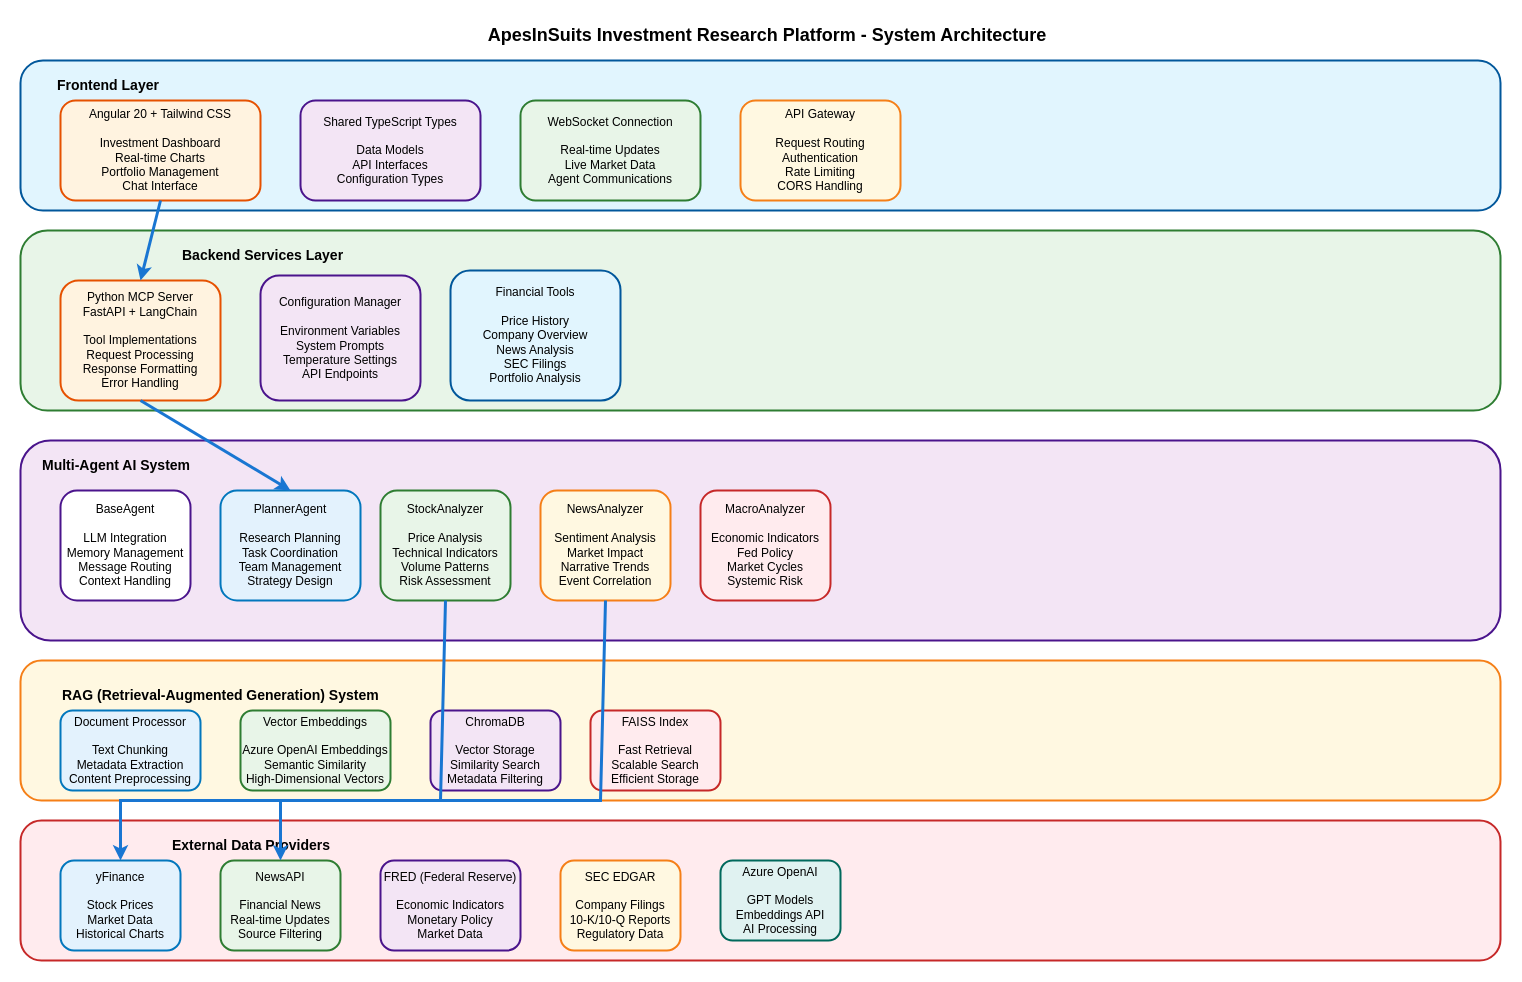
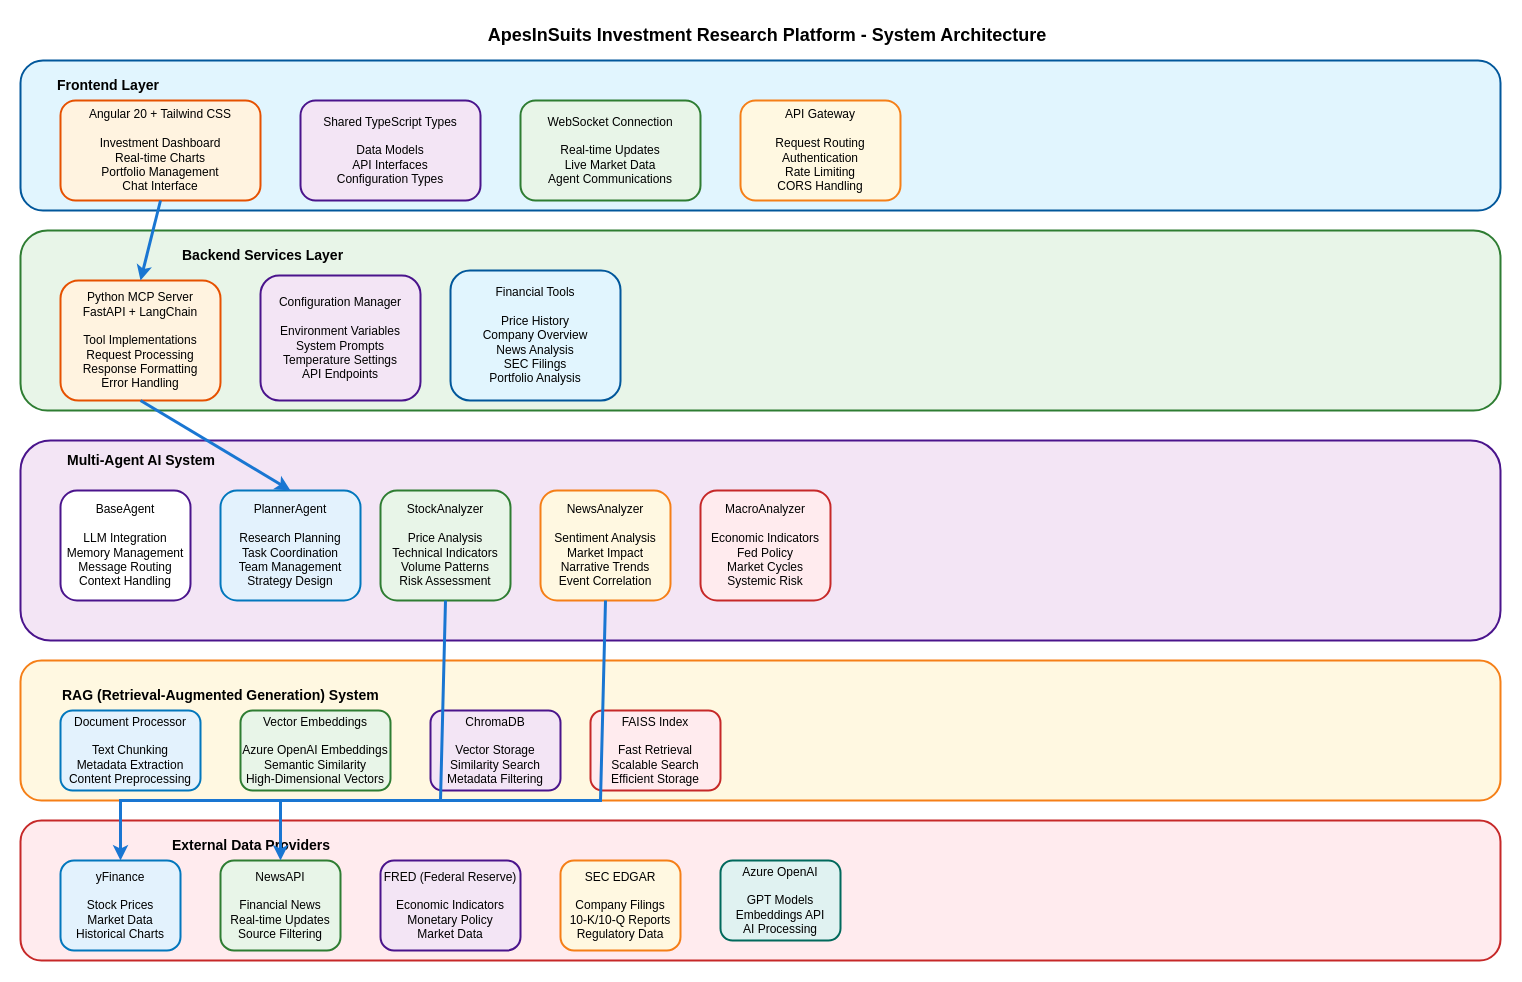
- <mxCell id="15" value="Multi-Agent AI System" style="text;html=1;strokeColor=none;fillColor=none;align=left;verticalAlign=top;whiteSpace=wrap;rounded=0;fontSize=14;fontStyle=1" parent="1" vertex="1"><mxGeometry x="40" y="450" width="160" height="20" as="geometry" /></mxCell>
+ <mxCell id="15" value="Multi-Agent AI System" style="text;html=1;strokeColor=none;fillColor=none;align=left;verticalAlign=top;whiteSpace=wrap;rounded=0;fontSize=14;fontStyle=1" parent="1" vertex="1"><mxGeometry x="65" y="445" width="160" height="20" as="geometry" /></mxCell>
